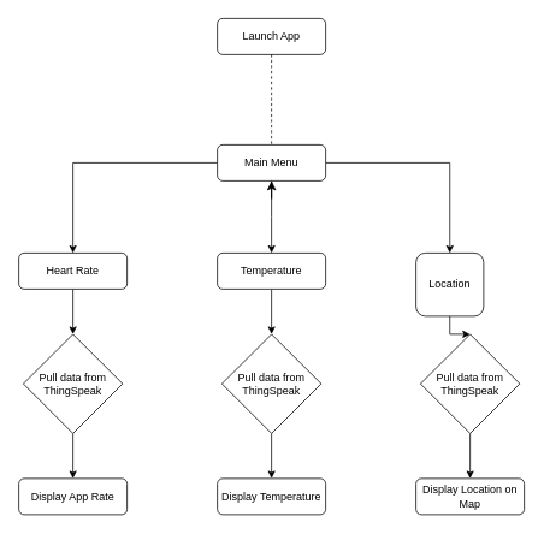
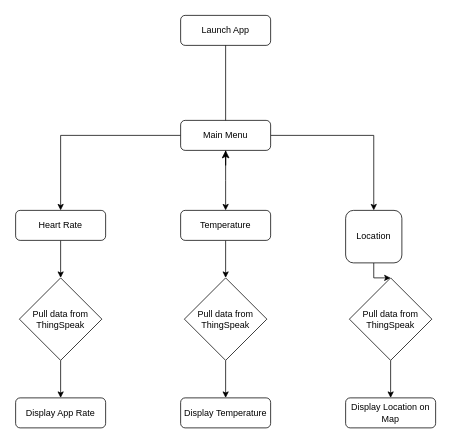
- <mxCell id="15" value="" style="rounded=0;html=1;jettySize=auto;orthogonalLoop=1;fontSize=11;endArrow=none;endFill=1;endSize=8;strokeWidth=1;shadow=0;labelBackgroundColor=none;edgeStyle=orthogonalEdgeStyle;dashed=1;" edge="1" parent="1" source="3" target="14"><mxGeometry relative="1" as="geometry"><mxPoint x="300" y="60" as="sourcePoint" /><mxPoint x="300" y="200" as="targetPoint" /></mxGeometry></mxCell>
+ <mxCell id="15" value="" style="rounded=0;html=1;jettySize=auto;orthogonalLoop=1;fontSize=11;endArrow=none;endFill=1;endSize=8;strokeWidth=1;shadow=0;labelBackgroundColor=none;edgeStyle=orthogonalEdgeStyle;" edge="1" parent="1" source="3" target="14"><mxGeometry relative="1" as="geometry"><mxPoint x="300" y="60" as="sourcePoint" /><mxPoint x="300" y="200" as="targetPoint" /></mxGeometry></mxCell>
